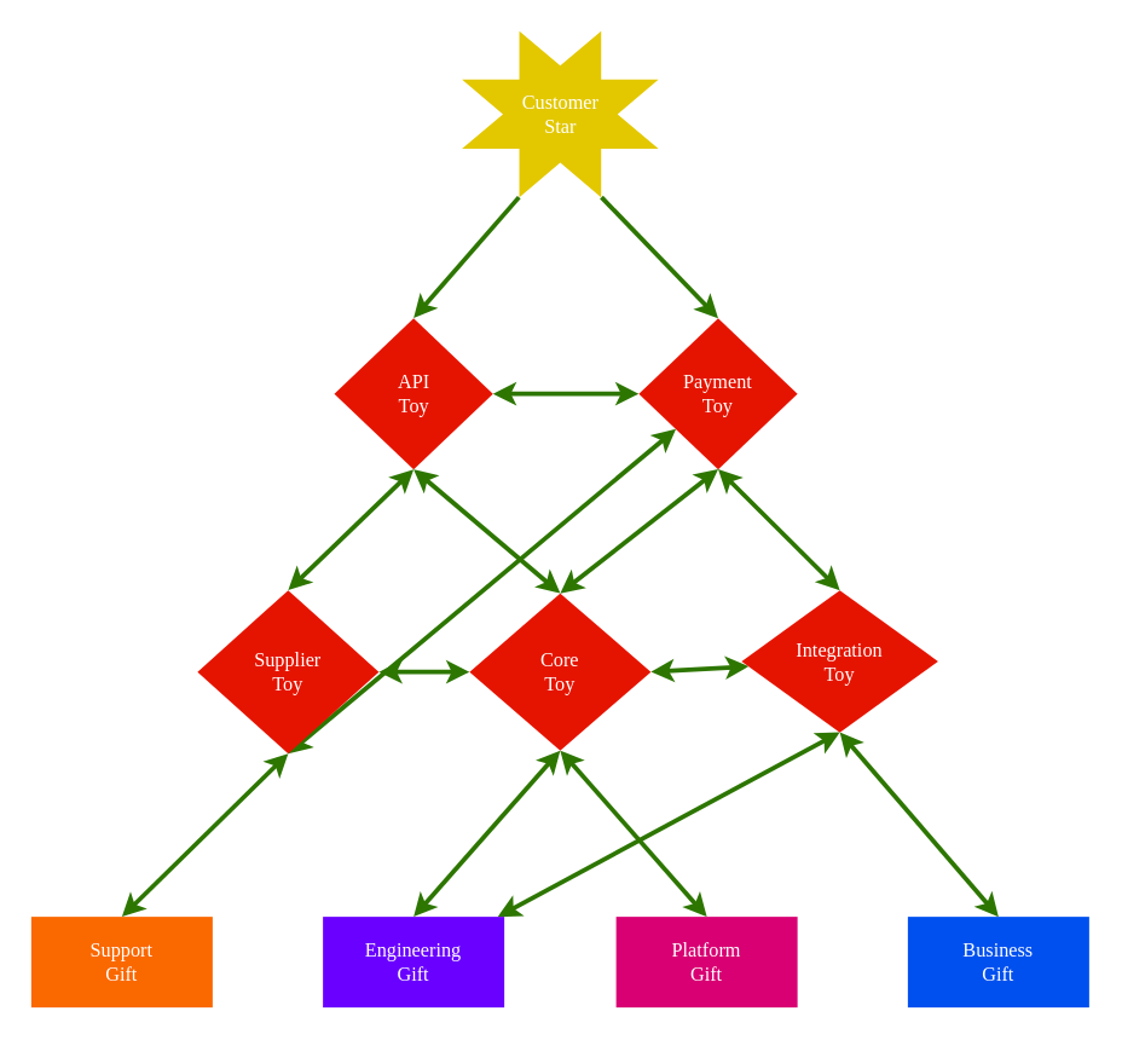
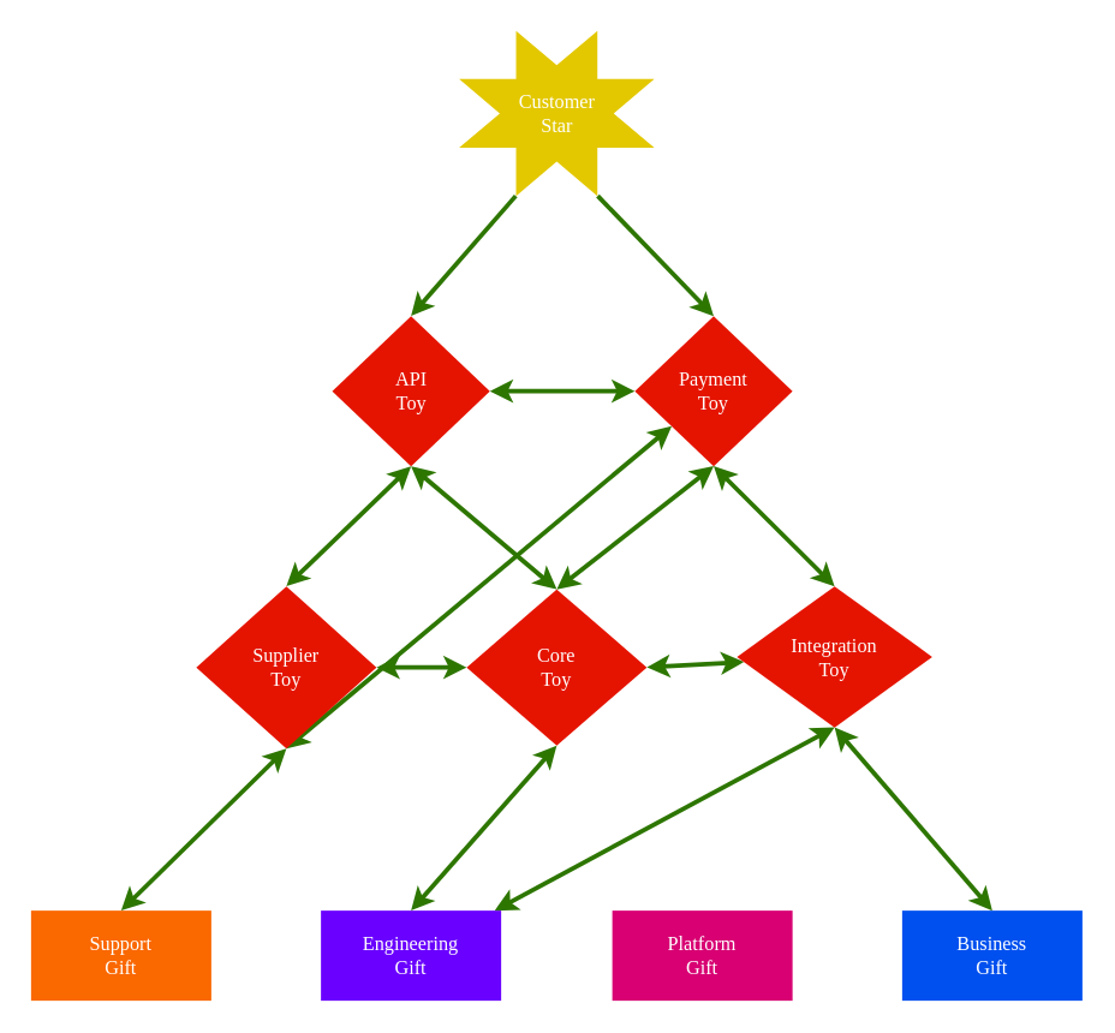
- <mxCell id="17" style="edgeStyle=none;rounded=0;orthogonalLoop=1;jettySize=auto;html=1;entryX=0.5;entryY=0;entryDx=0;entryDy=0;exitX=0.5;exitY=1;exitDx=0;exitDy=0;startArrow=classic;startFill=1;strokeWidth=3;fillColor=#60a917;strokeColor=#2D7600;fontFamily=JetBrains Mono;fontSize=13;" edge="1" parent="1" source="18" target="25"><mxGeometry relative="1" as="geometry"><mxPoint x="370" y="530" as="sourcePoint" /></mxGeometry></mxCell>
